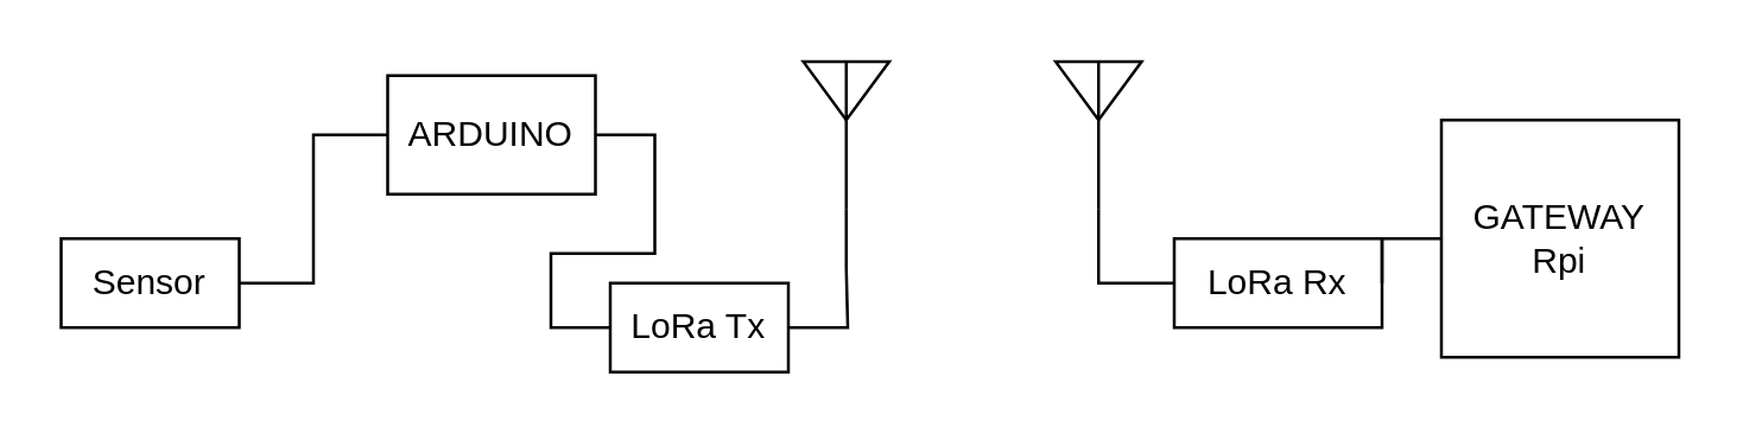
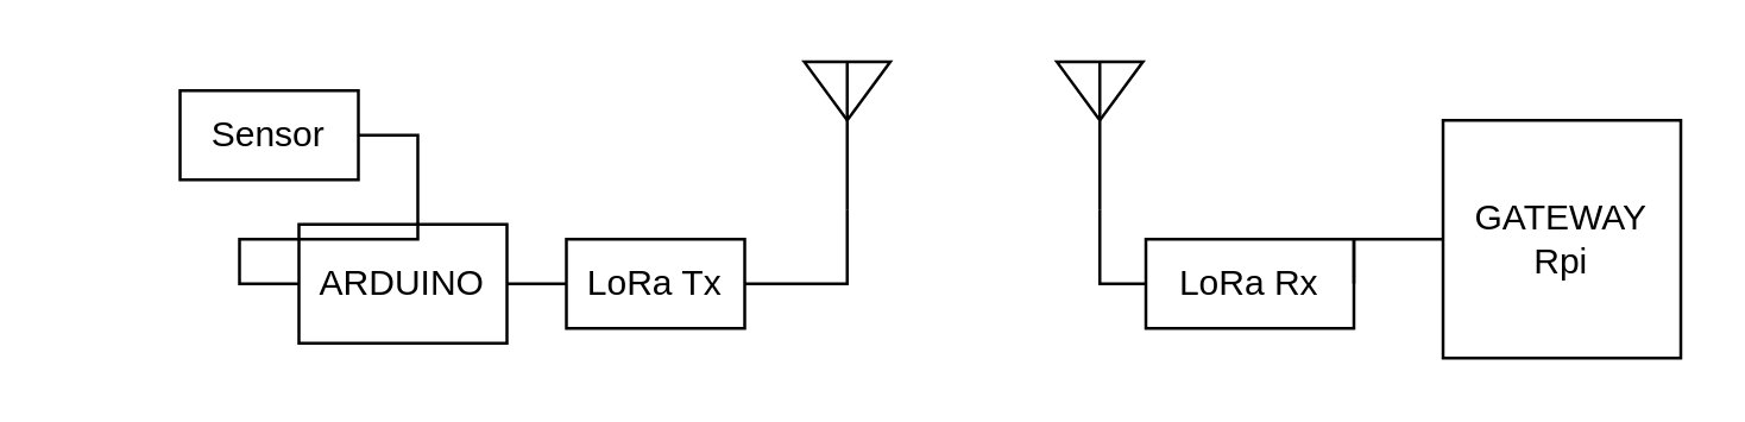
- <mxCell id="11" value="ARDUINO" style="rounded=0;whiteSpace=wrap;html=1;" vertex="1" parent="1"><mxGeometry x="130" y="25" width="70" height="40" as="geometry" /></mxCell>
+ <mxCell id="11" value="ARDUINO" style="rounded=0;whiteSpace=wrap;html=1;" vertex="1" parent="1"><mxGeometry x="100" y="75" width="70" height="40" as="geometry" /></mxCell>
- <mxCell id="13" value="Sensor" style="rounded=0;whiteSpace=wrap;html=1;" vertex="1" parent="1"><mxGeometry x="20" y="80" width="60" height="30" as="geometry" /></mxCell>
+ <mxCell id="13" value="Sensor" style="rounded=0;whiteSpace=wrap;html=1;" vertex="1" parent="1"><mxGeometry x="60" y="30" width="60" height="30" as="geometry" /></mxCell>
- <mxCell id="7" value="LoRa Rx" style="rounded=0;whiteSpace=wrap;html=1;" vertex="1" parent="1"><mxGeometry x="395" y="80" width="70" height="30" as="geometry" /></mxCell>
+ <mxCell id="7" value="LoRa Rx" style="rounded=0;whiteSpace=wrap;html=1;" vertex="1" parent="1"><mxGeometry x="385" y="80" width="70" height="30" as="geometry" /></mxCell>
- <mxCell id="6" value="LoRa Tx" style="rounded=0;whiteSpace=wrap;html=1;" vertex="1" parent="1"><mxGeometry x="205" y="95" width="60" height="30" as="geometry" /></mxCell>
+ <mxCell id="6" value="LoRa Tx" style="rounded=0;whiteSpace=wrap;html=1;" vertex="1" parent="1"><mxGeometry x="190" y="80" width="60" height="30" as="geometry" /></mxCell>
